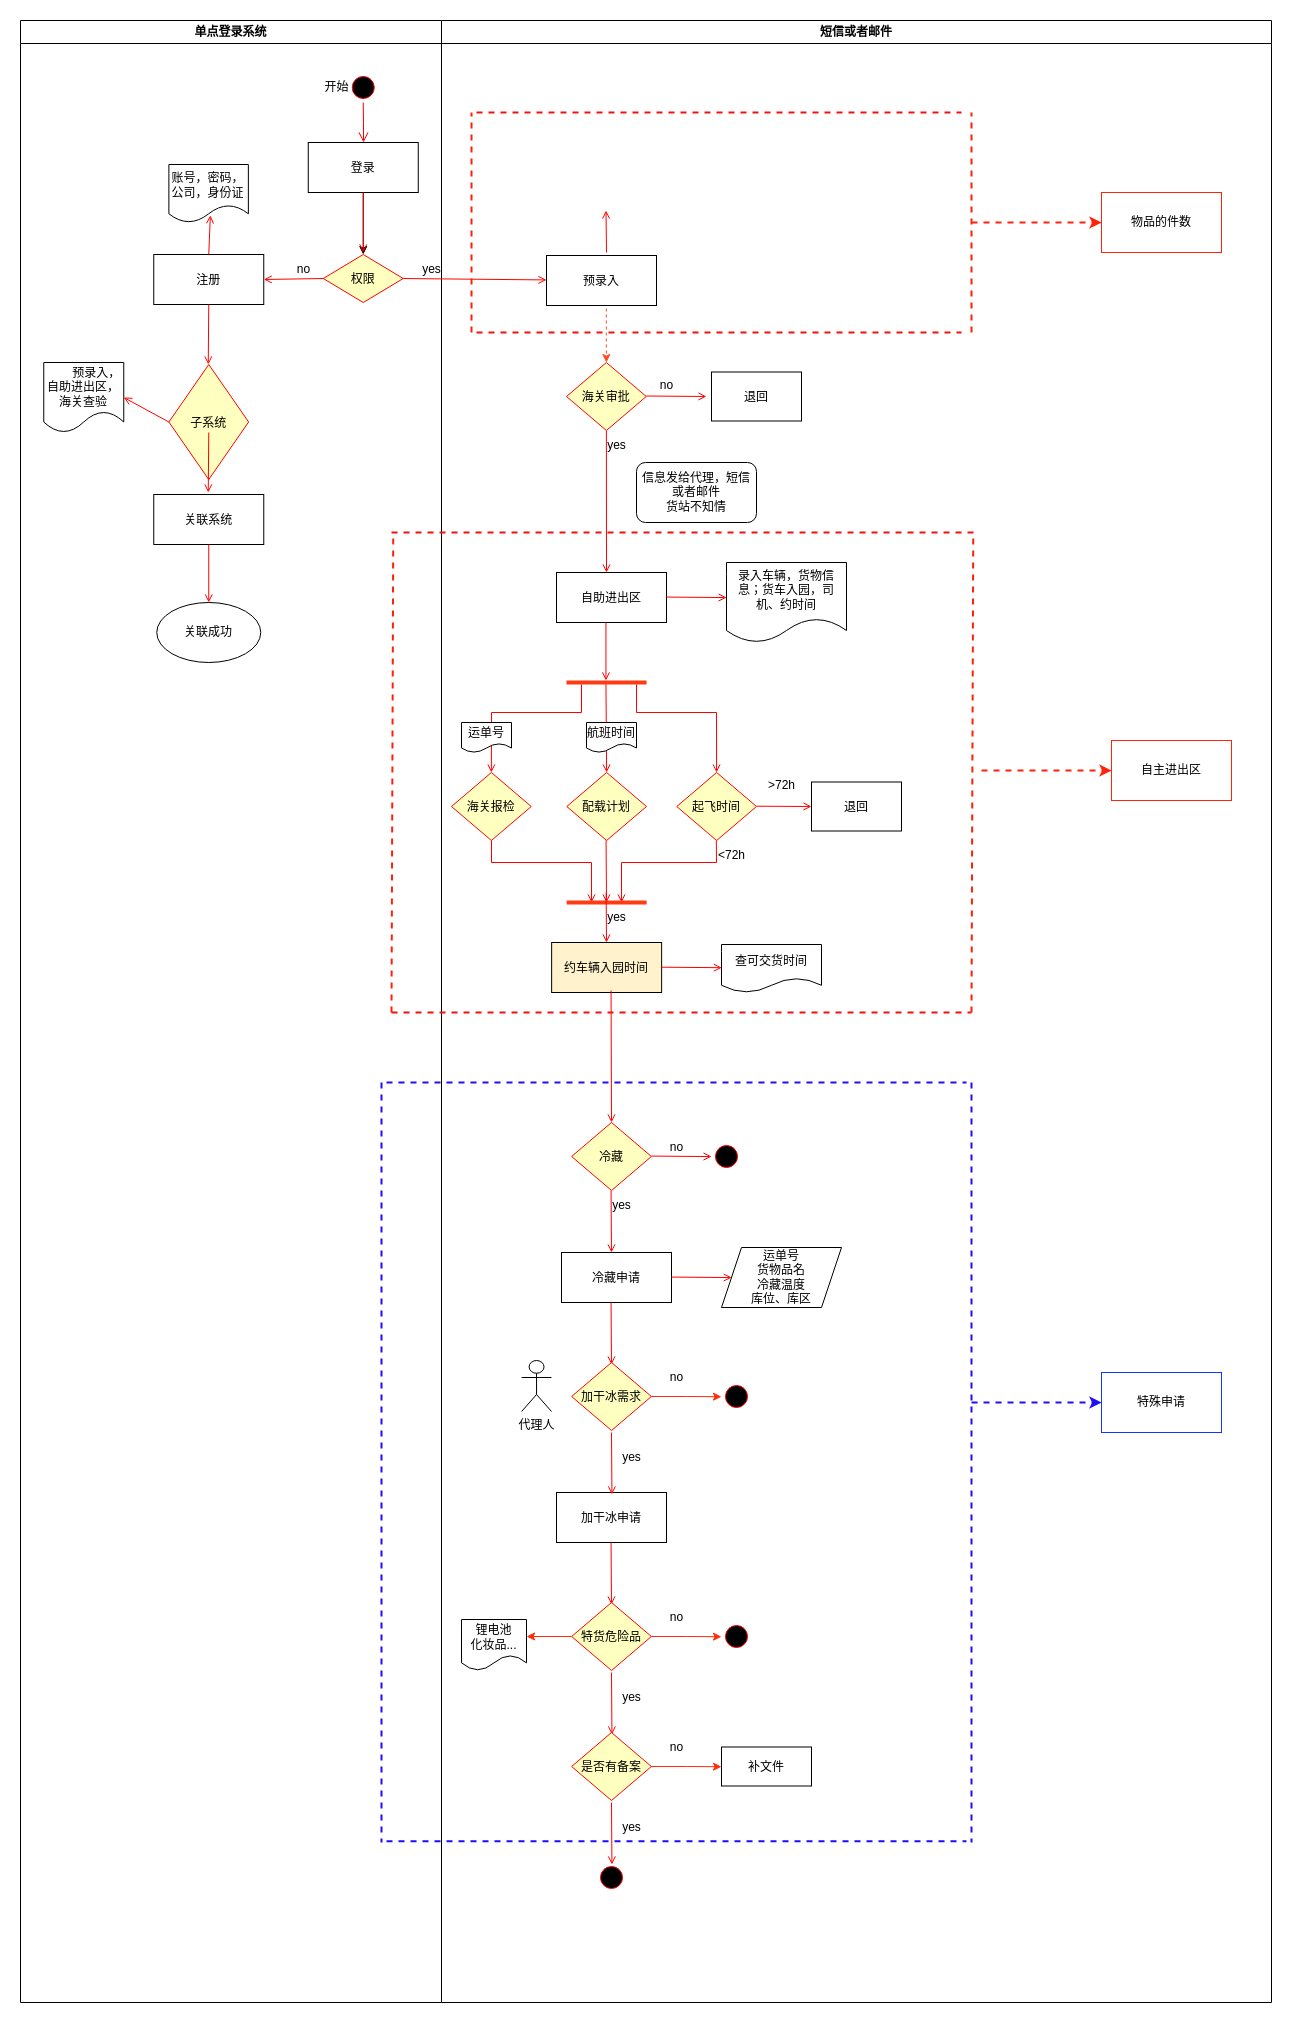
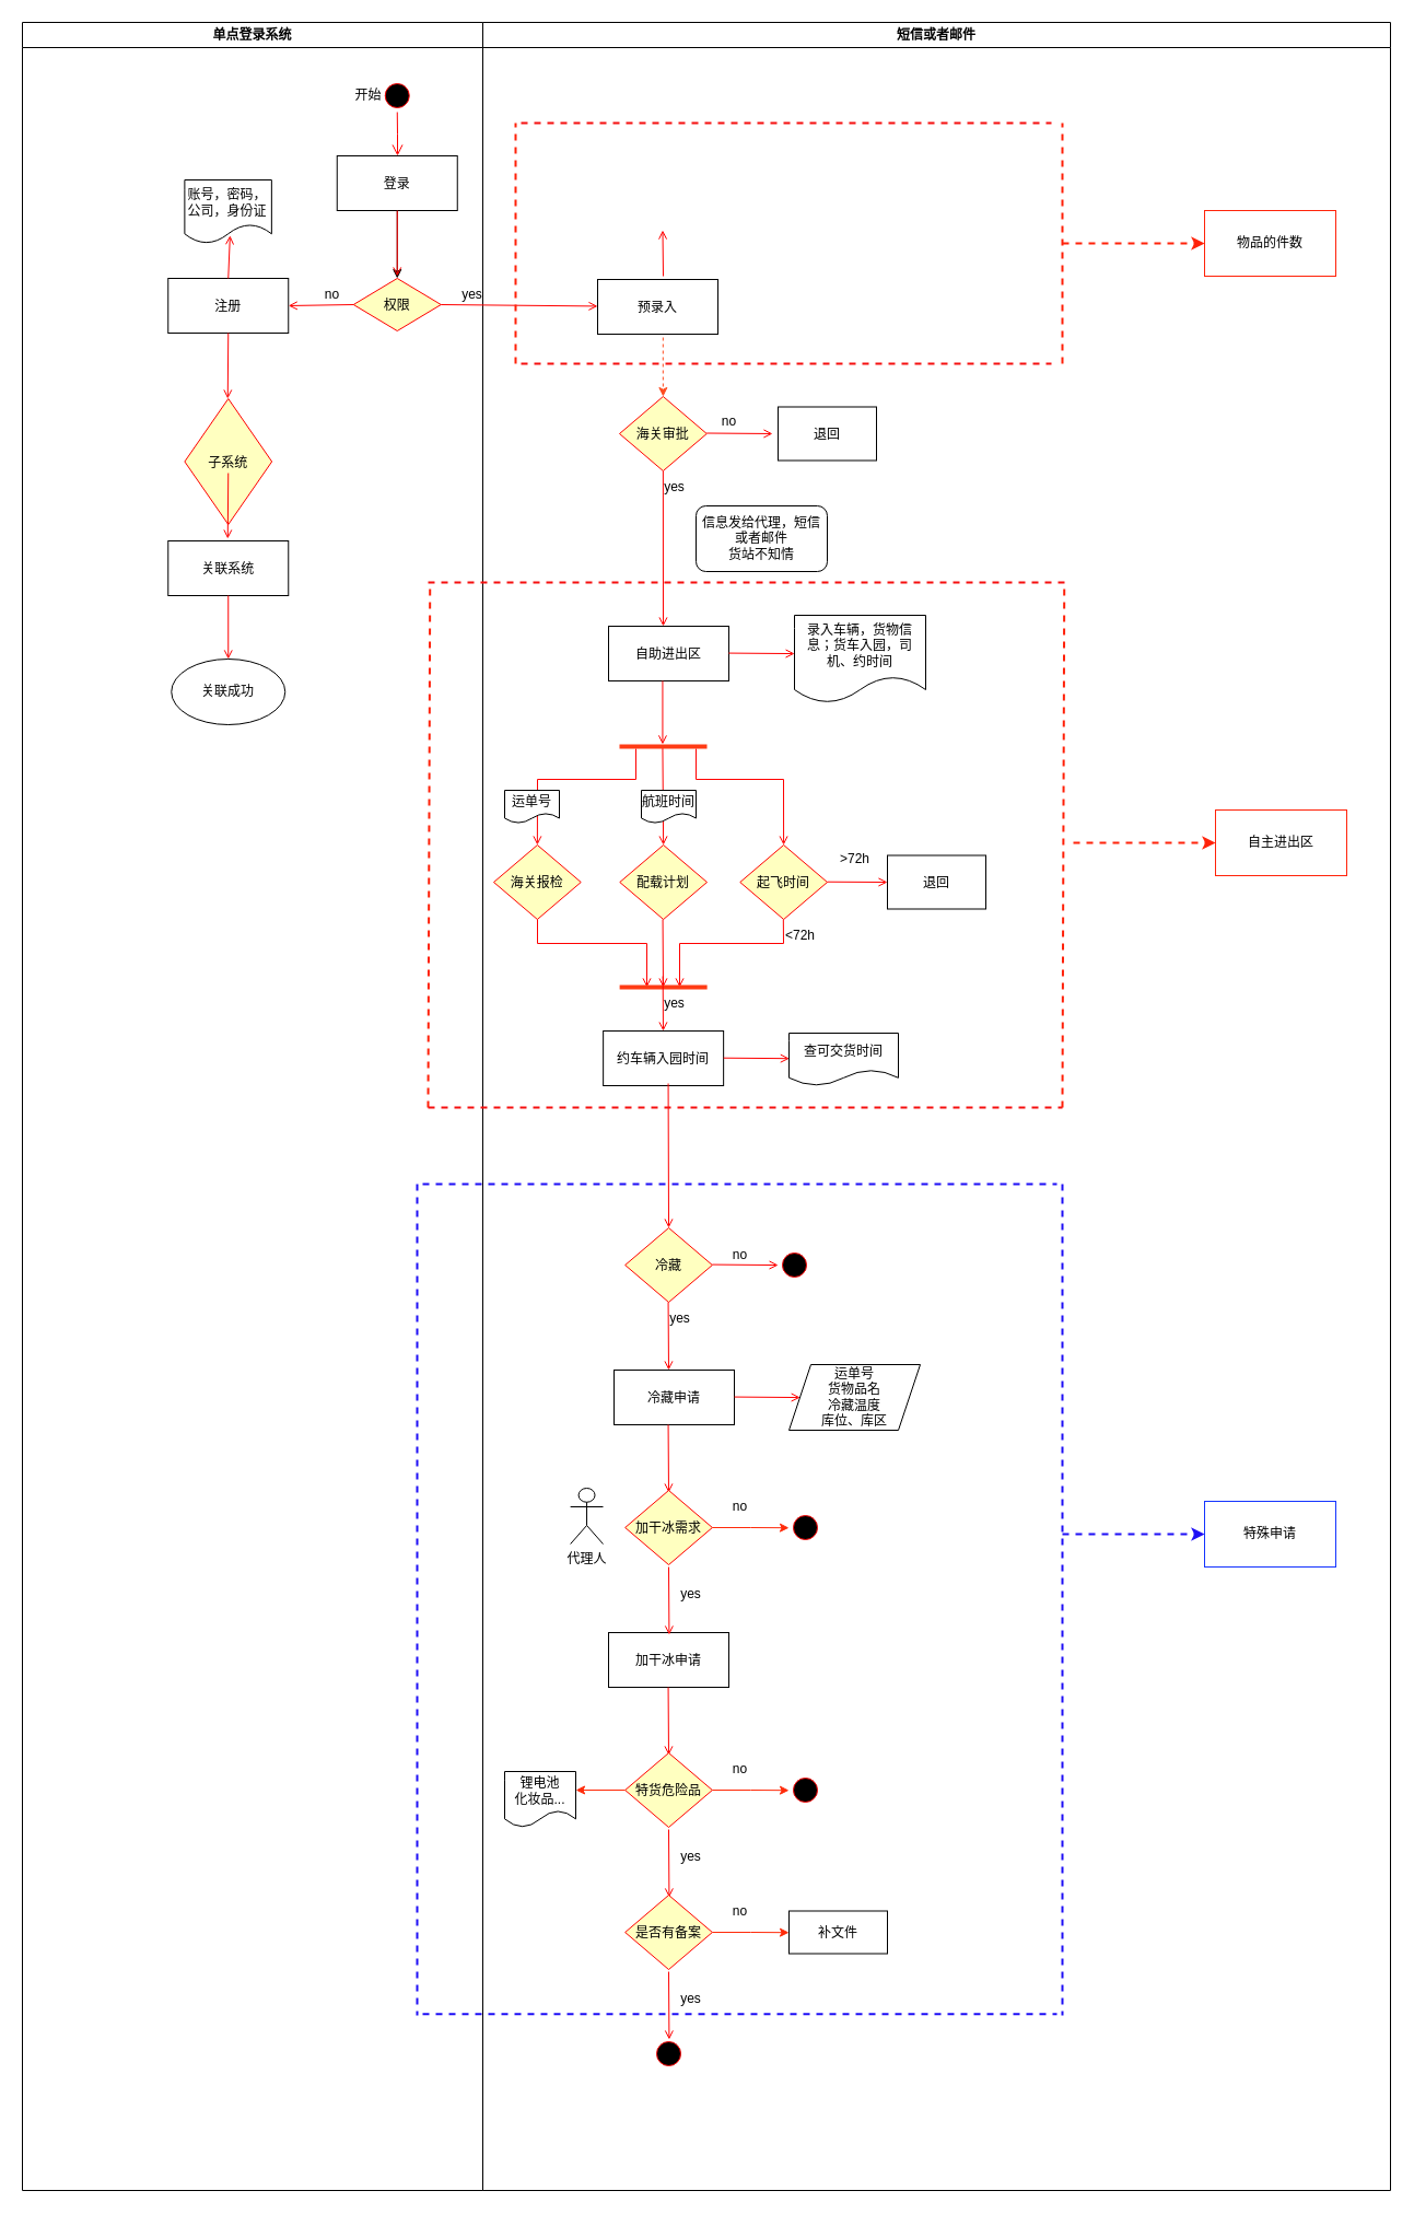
- <mxCell id="96" value="&lt;span style=&quot;white-space: pre;&quot;&gt;&#09;&lt;/span&gt;预录入，自助进出区，海关查验" style="shape=document;whiteSpace=wrap;html=1;boundedLbl=1;" vertex="1" parent="80"><mxGeometry x="23.25" y="342" width="80" height="70" as="geometry" /></mxCell>
- <mxCell id="95" value="" style="endArrow=open;strokeColor=#FF0000;endFill=1;rounded=0;exitX=0;exitY=0.5;exitDx=0;exitDy=0;entryX=1;entryY=0.5;entryDx=0;entryDy=0;" edge="1" parent="80" source="92" target="96"><mxGeometry relative="1" as="geometry"><mxPoint x="228.13" y="377.5" as="sourcePoint" /><mxPoint x="278.75" y="379" as="targetPoint" /></mxGeometry></mxCell>
- <mxCell id="32" value="约车辆入园时间" style="fillColor=#fff2cc;" vertex="1" parent="2"><mxGeometry x="110.13" y="922" width="110" height="50" as="geometry" /></mxCell>
+ <mxCell id="32" value="约车辆入园时间" style="" vertex="1" parent="2"><mxGeometry x="110.13" y="922" width="110" height="50" as="geometry" /></mxCell>
